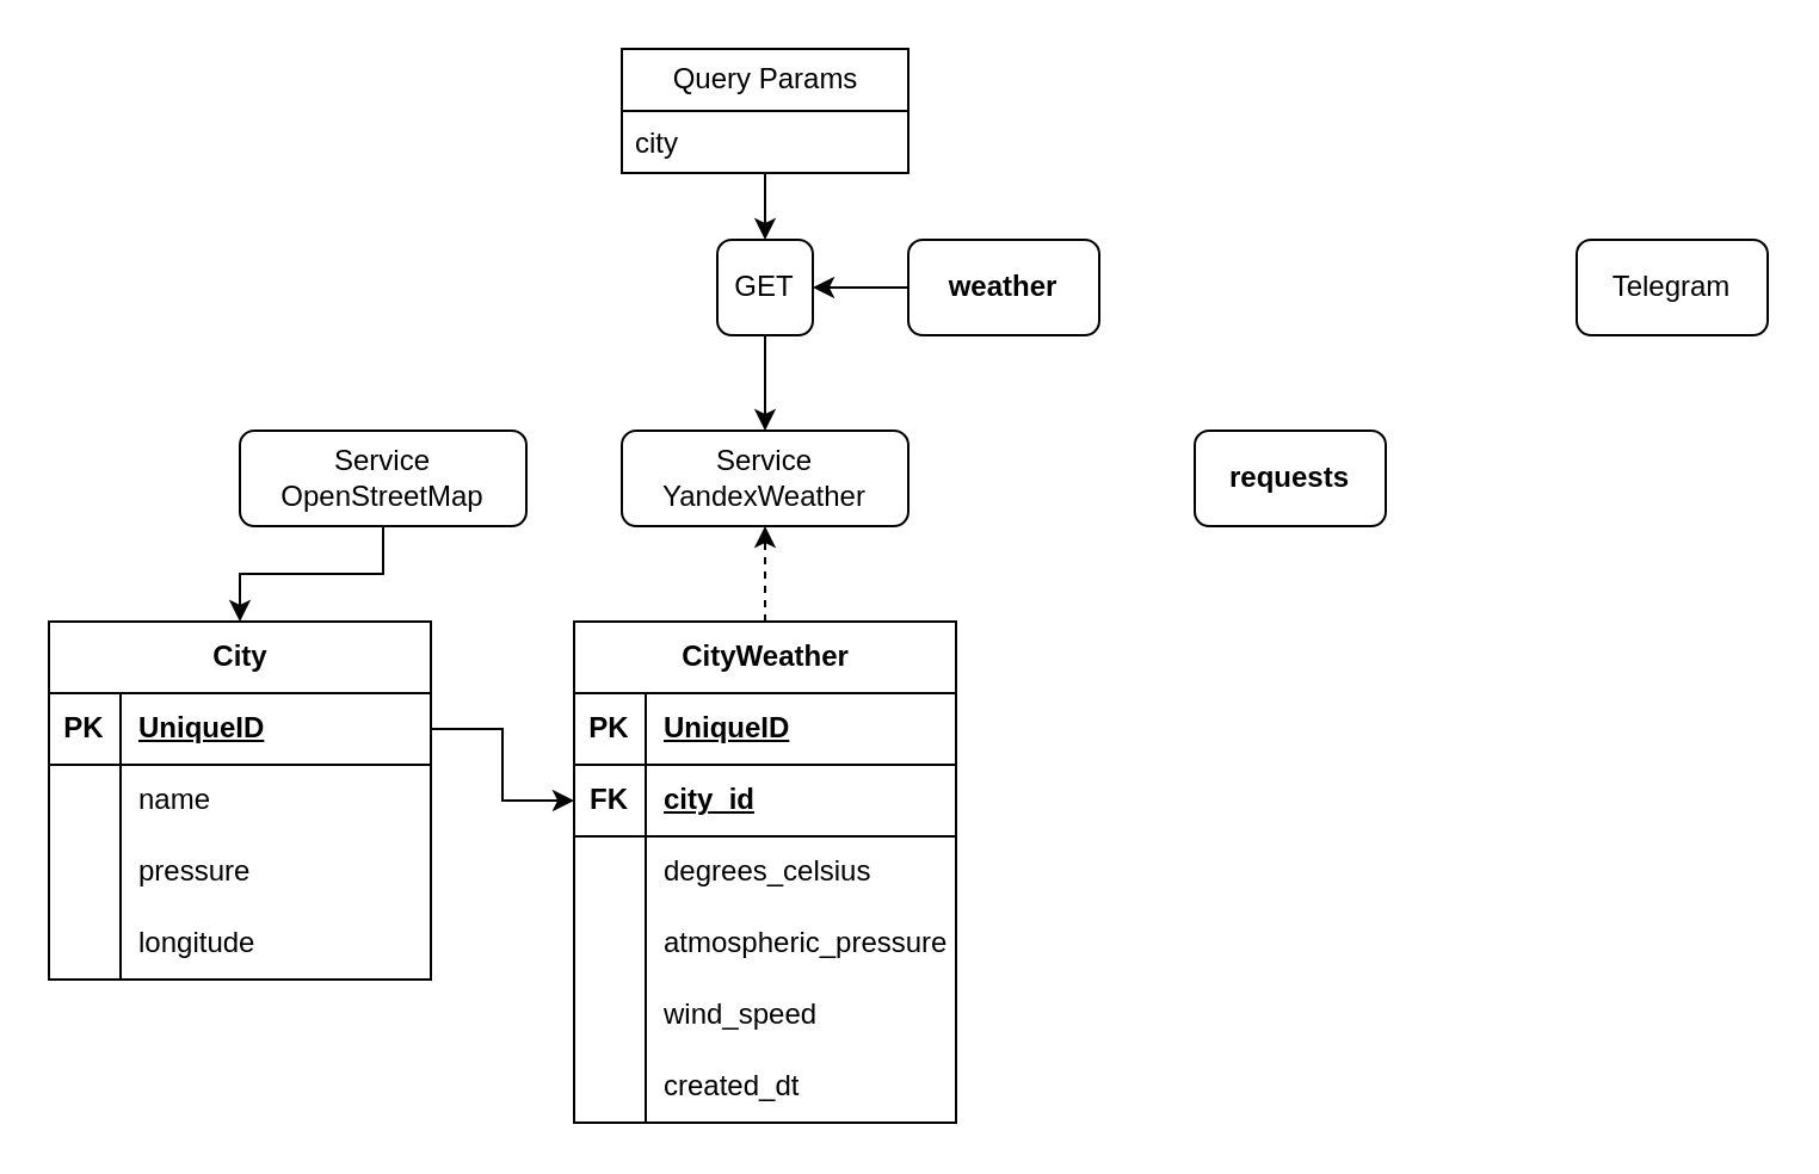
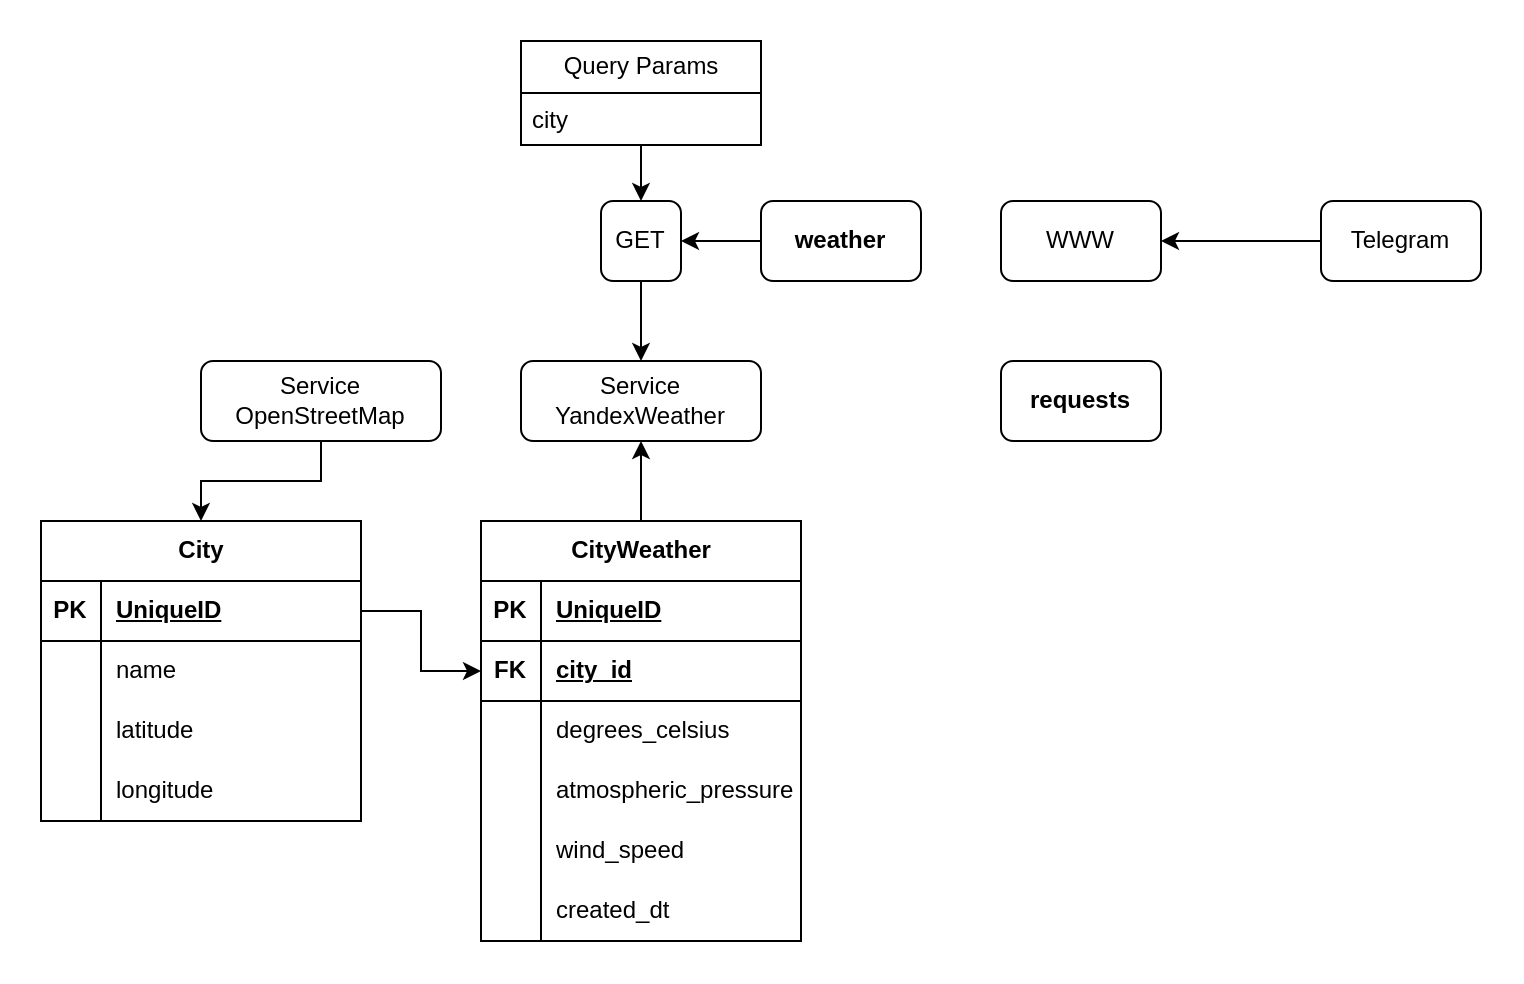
+ <mxCell id="2" value="WWW" style="rounded=1;whiteSpace=wrap;html=1;" parent="1" vertex="1"><mxGeometry x="500" y="100" width="80" height="40" as="geometry" /></mxCell>
+ <mxCell id="3" style="edgeStyle=orthogonalEdgeStyle;rounded=0;orthogonalLoop=1;jettySize=auto;html=1;" edge="1" parent="1" source="4" target="2"><mxGeometry relative="1" as="geometry" /></mxCell>
- <mxCell id="26" style="edgeStyle=orthogonalEdgeStyle;rounded=0;orthogonalLoop=1;jettySize=auto;html=1;dashed=1;" parent="1" source="27" target="46" edge="1"><mxGeometry relative="1" as="geometry" /></mxCell>
+ <mxCell id="26" style="edgeStyle=orthogonalEdgeStyle;rounded=0;orthogonalLoop=1;jettySize=auto;html=1;" parent="1" source="27" target="46" edge="1"><mxGeometry relative="1" as="geometry" /></mxCell>
- <mxCell id="22" value="pressure" style="shape=partialRectangle;connectable=0;fillColor=none;top=0;left=0;bottom=0;right=0;align=left;spacingLeft=6;overflow=hidden;whiteSpace=wrap;html=1;" parent="20" vertex="1"><mxGeometry x="30" width="130" height="30" as="geometry"><mxRectangle width="130" height="30" as="alternateBounds" /></mxGeometry></mxCell>
+ <mxCell id="22" value="latitude" style="shape=partialRectangle;connectable=0;fillColor=none;top=0;left=0;bottom=0;right=0;align=left;spacingLeft=6;overflow=hidden;whiteSpace=wrap;html=1;" parent="20" vertex="1"><mxGeometry x="30" width="130" height="30" as="geometry"><mxRectangle width="130" height="30" as="alternateBounds" /></mxGeometry></mxCell>
